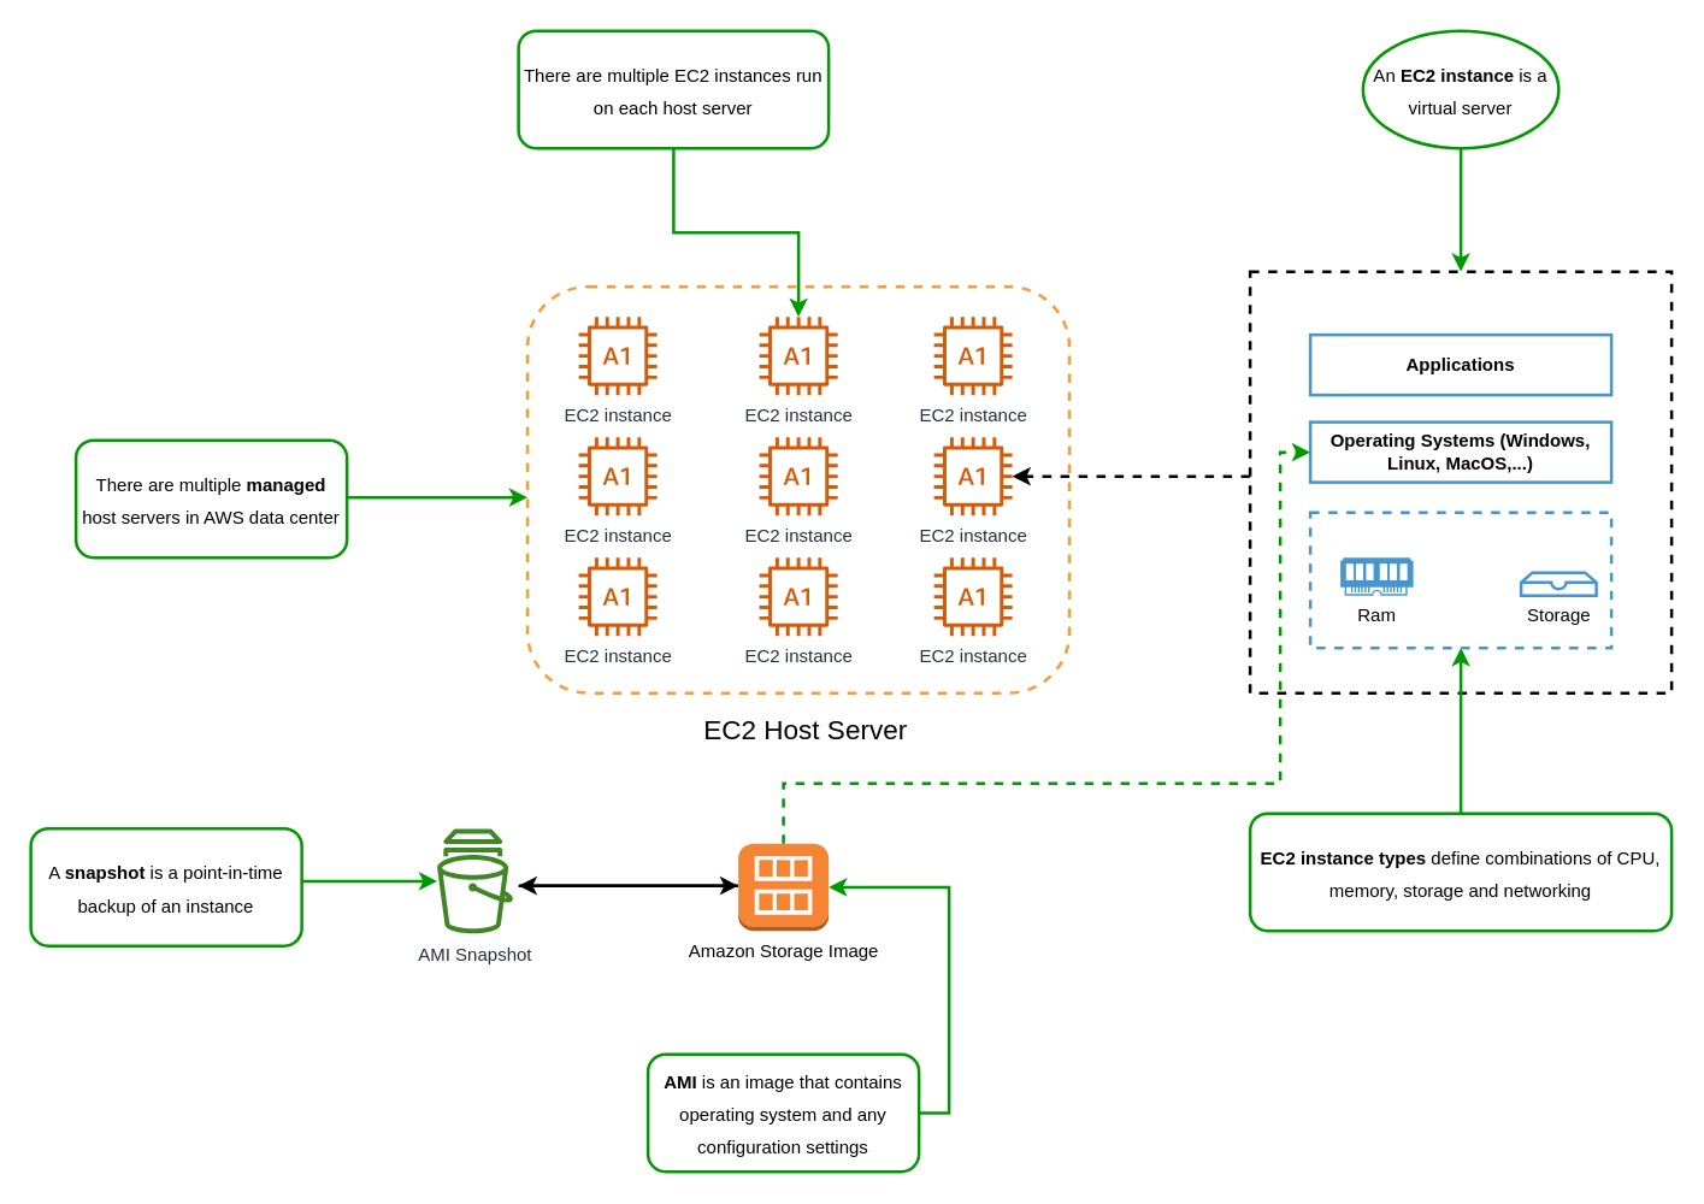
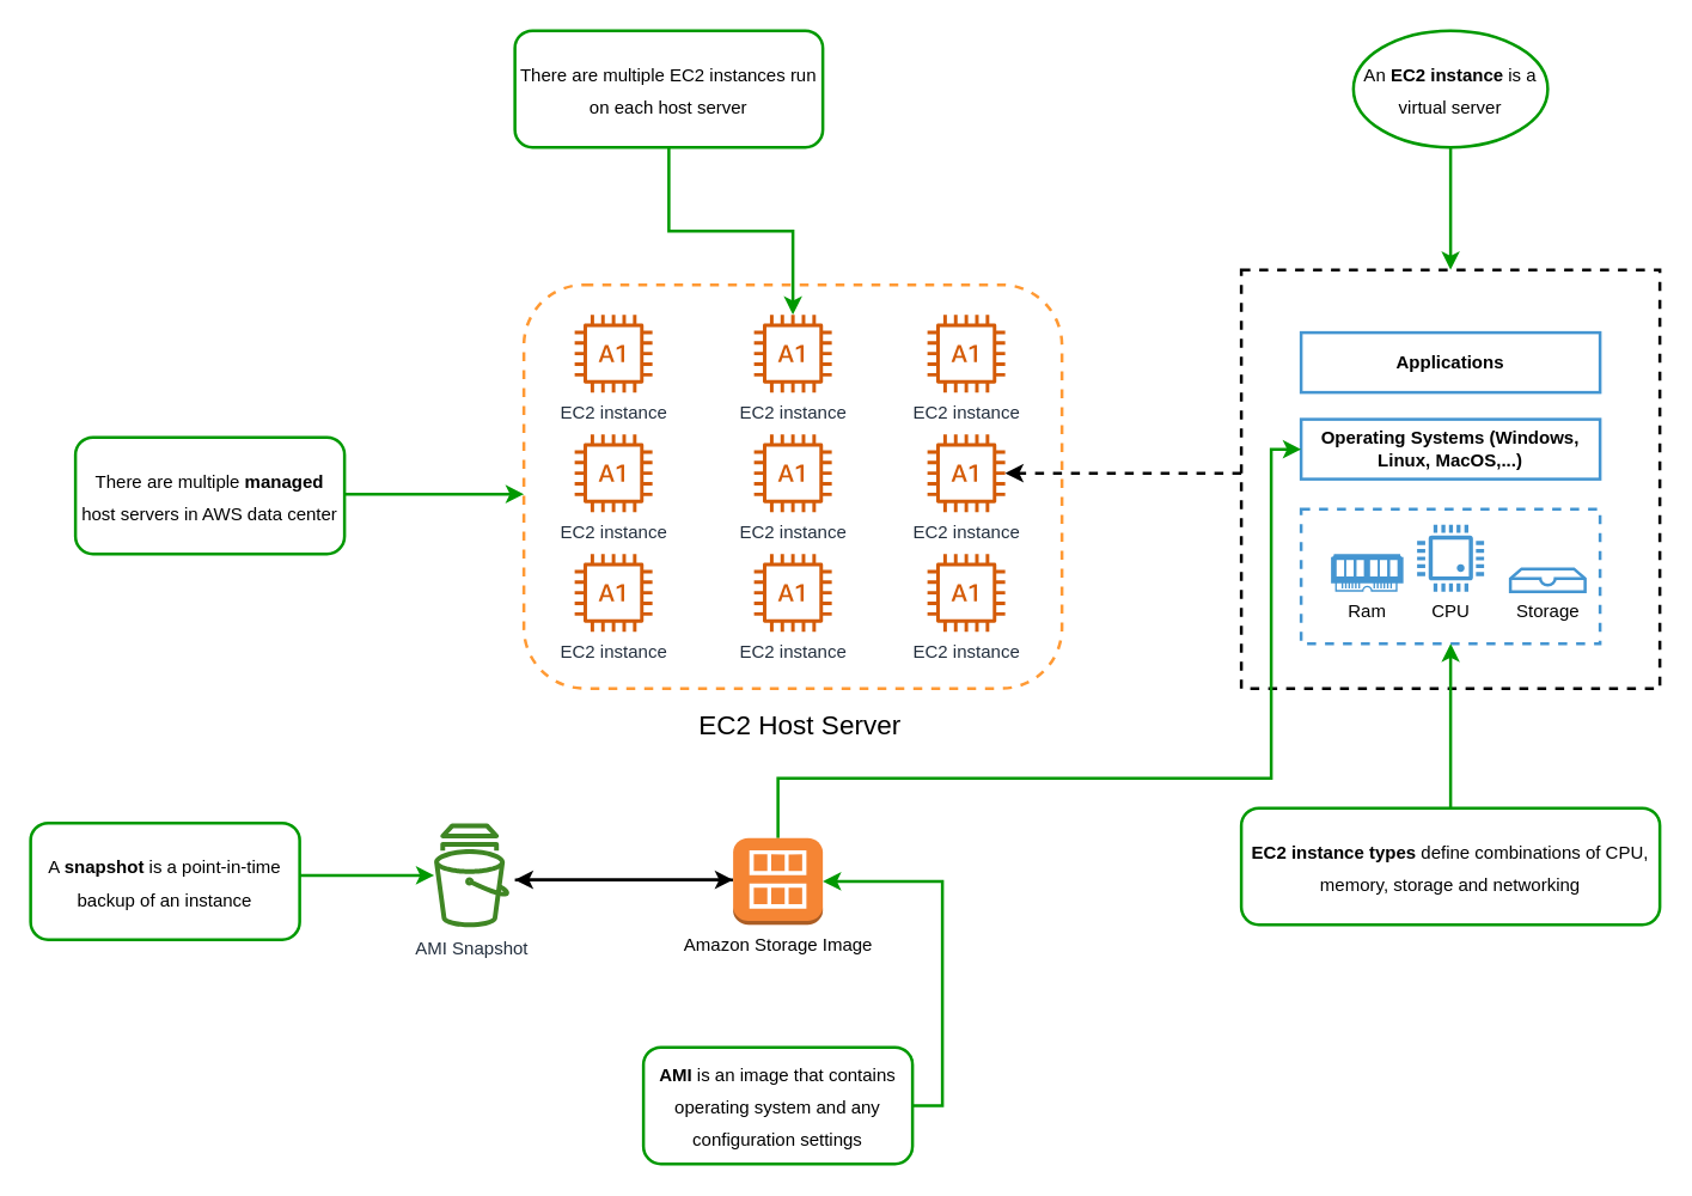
+ <mxCell id="21" value="CPU" style="pointerEvents=1;shadow=0;dashed=0;html=1;strokeColor=none;fillColor=#4495D1;labelPosition=center;verticalLabelPosition=bottom;verticalAlign=top;align=center;outlineConnect=0;shape=mxgraph.veeam.cpu;strokeWidth=2;fontSize=12;" vertex="1" parent="1"><mxGeometry x="947.6" y="350.4" width="44.8" height="44.8" as="geometry" /></mxCell>
- <mxCell id="29" style="edgeStyle=orthogonalEdgeStyle;rounded=0;orthogonalLoop=1;jettySize=auto;html=1;strokeColor=#009900;strokeWidth=2;fontSize=12;dashed=1;" edge="1" parent="1" source="31" target="23"><mxGeometry relative="1" as="geometry"><Array as="points"><mxPoint x="520" y="520" /><mxPoint x="850" y="520" /><mxPoint x="850" y="300" /></Array></mxGeometry></mxCell>
+ <mxCell id="29" style="edgeStyle=orthogonalEdgeStyle;rounded=0;orthogonalLoop=1;jettySize=auto;html=1;strokeColor=#009900;strokeWidth=2;fontSize=12;" edge="1" parent="1" source="31" target="23"><mxGeometry relative="1" as="geometry"><Array as="points"><mxPoint x="520" y="520" /><mxPoint x="850" y="520" /><mxPoint x="850" y="300" /></Array></mxGeometry></mxCell>
